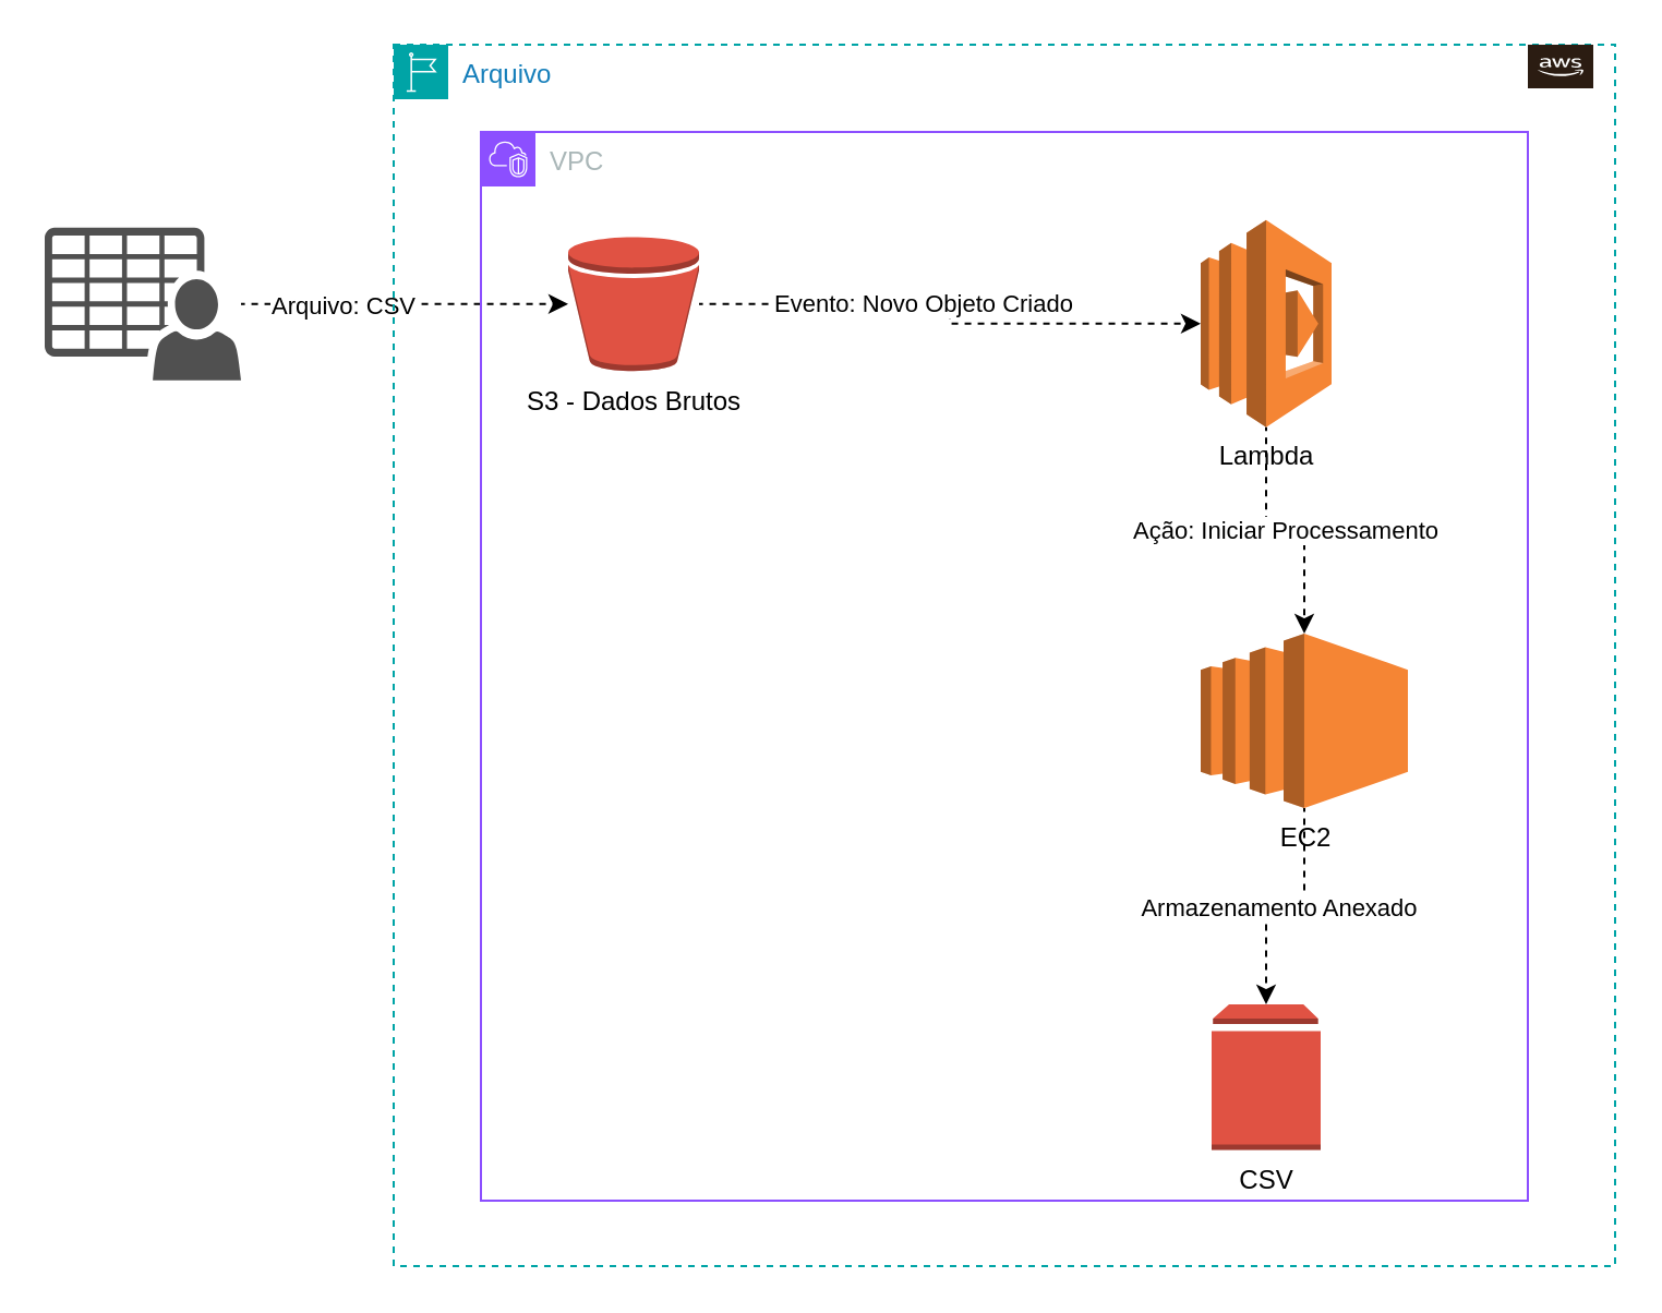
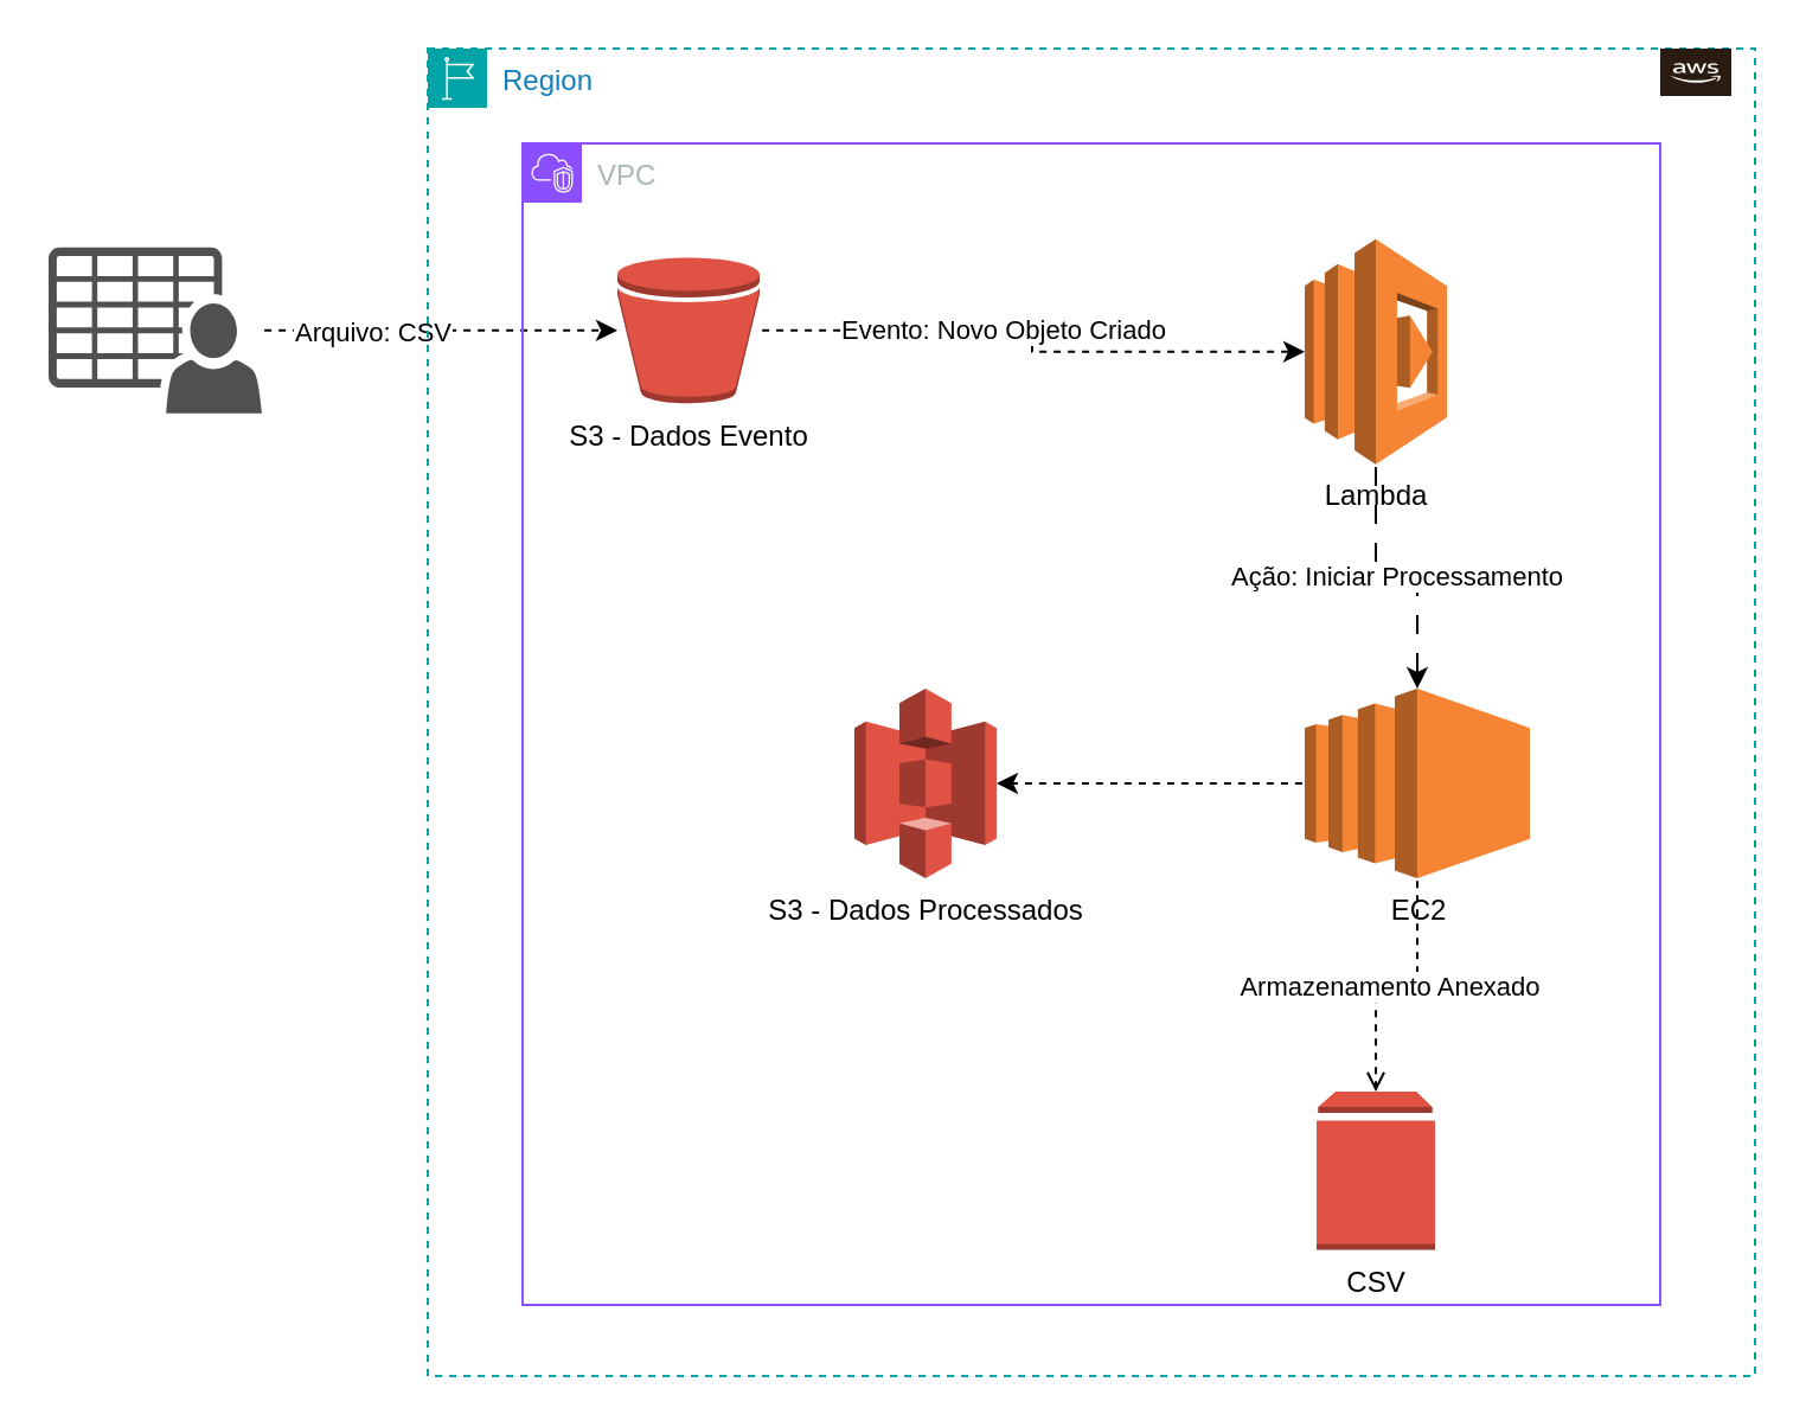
- <mxCell id="5" value="Arquivo" style="points=[[0,0],[0.25,0],[0.5,0],[0.75,0],[1,0],[1,0.25],[1,0.5],[1,0.75],[1,1],[0.75,1],[0.5,1],[0.25,1],[0,1],[0,0.75],[0,0.5],[0,0.25]];outlineConnect=0;gradientColor=none;html=1;whiteSpace=wrap;fontSize=12;fontStyle=0;container=1;pointerEvents=0;collapsible=0;recursiveResize=0;shape=mxgraph.aws4.group;grIcon=mxgraph.aws4.group_region;strokeColor=#00A4A6;fillColor=none;verticalAlign=top;align=left;spacingLeft=30;fontColor=#147EBA;dashed=1;" vertex="1" parent="1"><mxGeometry x="180" y="20" width="560" height="560" as="geometry" /></mxCell>
+ <mxCell id="5" value="Region" style="points=[[0,0],[0.25,0],[0.5,0],[0.75,0],[1,0],[1,0.25],[1,0.5],[1,0.75],[1,1],[0.75,1],[0.5,1],[0.25,1],[0,1],[0,0.75],[0,0.5],[0,0.25]];outlineConnect=0;gradientColor=none;html=1;whiteSpace=wrap;fontSize=12;fontStyle=0;container=1;pointerEvents=0;collapsible=0;recursiveResize=0;shape=mxgraph.aws4.group;grIcon=mxgraph.aws4.group_region;strokeColor=#00A4A6;fillColor=none;verticalAlign=top;align=left;spacingLeft=30;fontColor=#147EBA;dashed=1;" vertex="1" parent="1"><mxGeometry x="180" y="20" width="560" height="560" as="geometry" /></mxCell>
- <mxCell id="10" value="S3 - Dados Brutos" style="outlineConnect=0;dashed=0;verticalLabelPosition=bottom;verticalAlign=top;align=center;html=1;shape=mxgraph.aws3.bucket;fillColor=#E05243;gradientColor=none;" vertex="1" parent="6"><mxGeometry x="40" y="48.13" width="60" height="61.5" as="geometry" /></mxCell>
+ <mxCell id="10" value="S3 - Dados Evento" style="outlineConnect=0;dashed=0;verticalLabelPosition=bottom;verticalAlign=top;align=center;html=1;shape=mxgraph.aws3.bucket;fillColor=#E05243;gradientColor=none;" vertex="1" parent="6"><mxGeometry x="40" y="48.13" width="60" height="61.5" as="geometry" /></mxCell>
- <mxCell id="16" style="edgeStyle=orthogonalEdgeStyle;rounded=0;orthogonalLoop=1;jettySize=auto;html=1;entryX=0.5;entryY=0;entryDx=0;entryDy=0;entryPerimeter=0;dashed=1;flowAnimation=1;" edge="1" parent="6" source="11" target="14"><mxGeometry relative="1" as="geometry" /></mxCell>
+ <mxCell id="16" style="edgeStyle=orthogonalEdgeStyle;rounded=0;orthogonalLoop=1;jettySize=auto;html=1;entryX=0.5;entryY=0;entryDx=0;entryDy=0;entryPerimeter=0;dashed=0;flowAnimation=1;" edge="1" parent="6" source="11" target="14"><mxGeometry relative="1" as="geometry" /></mxCell>
+ <mxCell id="15" value="S3 - Dados Processados" style="outlineConnect=0;dashed=0;verticalLabelPosition=bottom;verticalAlign=top;align=center;html=1;shape=mxgraph.aws3.s3;fillColor=#E05243;gradientColor=none;" vertex="1" parent="6"><mxGeometry x="140" y="230" width="60" height="80" as="geometry" /></mxCell>
+ <mxCell id="18" style="edgeStyle=orthogonalEdgeStyle;rounded=0;orthogonalLoop=1;jettySize=auto;html=1;entryX=1;entryY=0.5;entryDx=0;entryDy=0;entryPerimeter=0;dashed=1;flowAnimation=1;" edge="1" parent="6" source="14" target="15"><mxGeometry relative="1" as="geometry" /></mxCell>
- <mxCell id="12" style="edgeStyle=orthogonalEdgeStyle;rounded=0;orthogonalLoop=1;jettySize=auto;html=1;dashed=1;flowAnimation=1;" edge="1" parent="6" source="14" target="7"><mxGeometry relative="1" as="geometry" /></mxCell>
+ <mxCell id="12" style="edgeStyle=orthogonalEdgeStyle;rounded=0;orthogonalLoop=1;jettySize=auto;html=1;dashed=1;flowAnimation=1;endArrow=open;" edge="1" parent="6" source="14" target="7"><mxGeometry relative="1" as="geometry" /></mxCell>
